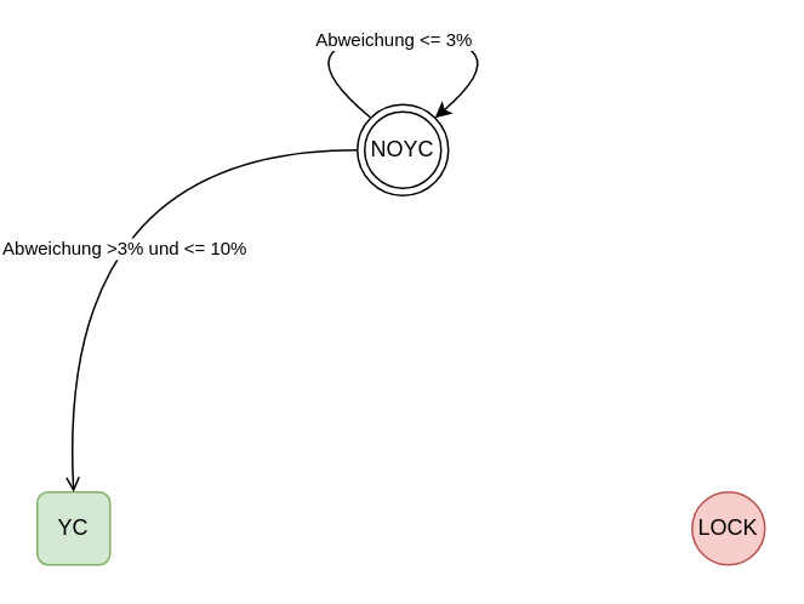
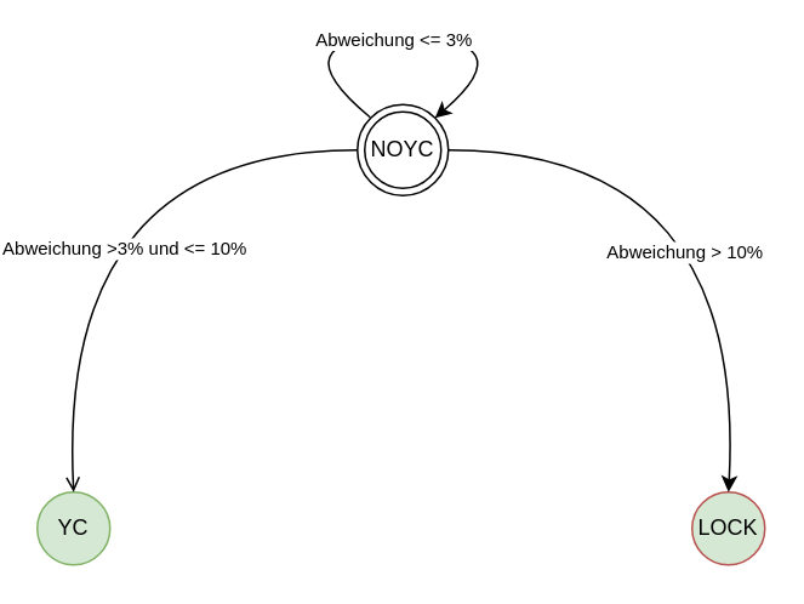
+ <mxCell id="5" value="" style="curved=1;endArrow=classic;html=1;entryX=0.5;entryY=0;entryDx=0;entryDy=0;exitX=1;exitY=0.5;exitDx=0;exitDy=0;" edge="1" parent="1" source="4" target="3"><mxGeometry width="50" height="50" relative="1" as="geometry"><mxPoint x="190" y="80" as="sourcePoint" /><mxPoint x="-50" y="340" as="targetPoint" /><Array as="points"><mxPoint x="410" y="82" /></Array></mxGeometry></mxCell>
+ <mxCell id="6" value="Abweichung &amp;gt; 10%" style="text;html=1;resizable=0;points=[];align=center;verticalAlign=middle;labelBackgroundColor=#ffffff;fontSize=10;" vertex="1" connectable="0" parent="5"><mxGeometry x="-0.268" y="-55" relative="1" as="geometry"><mxPoint as="offset" /></mxGeometry></mxCell>
- <mxCell id="2" value="YC" style="whiteSpace=wrap;html=1;aspect=fixed;fillColor=#d5e8d4;strokeColor=#82b366;rounded=1;" parent="1" vertex="1"><mxGeometry x="20" y="270" width="40" height="40" as="geometry" /></mxCell>
+ <mxCell id="2" value="YC" style="ellipse;whiteSpace=wrap;html=1;aspect=fixed;fillColor=#d5e8d4;strokeColor=#82b366;" parent="1" vertex="1"><mxGeometry x="20" y="270" width="40" height="40" as="geometry" /></mxCell>
- <mxCell id="3" value="LOCK" style="ellipse;whiteSpace=wrap;html=1;aspect=fixed;fillColor=#f8cecc;strokeColor=#b85450;" parent="1" vertex="1"><mxGeometry x="380" y="270" width="40" height="40" as="geometry" /></mxCell>
+ <mxCell id="3" value="LOCK" style="ellipse;whiteSpace=wrap;html=1;aspect=fixed;fillColor=#d5e8d4;strokeColor=#b85450;" parent="1" vertex="1"><mxGeometry x="380" y="270" width="40" height="40" as="geometry" /></mxCell>
